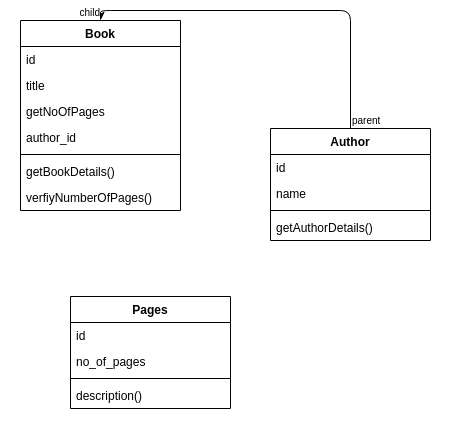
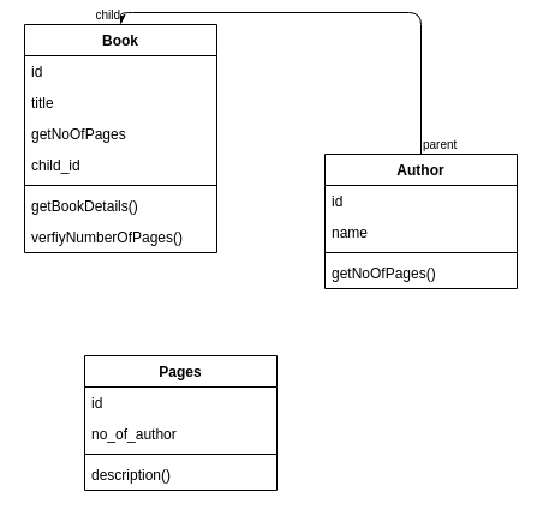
- <mxCell id="6" value="author_id" style="text;strokeColor=none;fillColor=none;align=left;verticalAlign=top;spacingLeft=4;spacingRight=4;overflow=hidden;rotatable=0;points=[[0,0.5],[1,0.5]];portConstraint=eastwest;" vertex="1" parent="2"><mxGeometry y="104" width="160" height="26" as="geometry" /></mxCell>
+ <mxCell id="6" value="child_id" style="text;strokeColor=none;fillColor=none;align=left;verticalAlign=top;spacingLeft=4;spacingRight=4;overflow=hidden;rotatable=0;points=[[0,0.5],[1,0.5]];portConstraint=eastwest;" vertex="1" parent="2"><mxGeometry y="104" width="160" height="26" as="geometry" /></mxCell>
- <mxCell id="14" value="getAuthorDetails()" style="text;strokeColor=none;fillColor=none;align=left;verticalAlign=top;spacingLeft=4;spacingRight=4;overflow=hidden;rotatable=0;points=[[0,0.5],[1,0.5]];portConstraint=eastwest;" vertex="1" parent="10"><mxGeometry y="86" width="160" height="26" as="geometry" /></mxCell>
+ <mxCell id="14" value="getNoOfPages()" style="text;strokeColor=none;fillColor=none;align=left;verticalAlign=top;spacingLeft=4;spacingRight=4;overflow=hidden;rotatable=0;points=[[0,0.5],[1,0.5]];portConstraint=eastwest;" vertex="1" parent="10"><mxGeometry y="86" width="160" height="26" as="geometry" /></mxCell>
- <mxCell id="17" value="no_of_pages" style="text;strokeColor=none;fillColor=none;align=left;verticalAlign=top;spacingLeft=4;spacingRight=4;overflow=hidden;rotatable=0;points=[[0,0.5],[1,0.5]];portConstraint=eastwest;" vertex="1" parent="15"><mxGeometry y="52" width="160" height="26" as="geometry" /></mxCell>
+ <mxCell id="17" value="no_of_author" style="text;strokeColor=none;fillColor=none;align=left;verticalAlign=top;spacingLeft=4;spacingRight=4;overflow=hidden;rotatable=0;points=[[0,0.5],[1,0.5]];portConstraint=eastwest;" vertex="1" parent="15"><mxGeometry y="52" width="160" height="26" as="geometry" /></mxCell>
